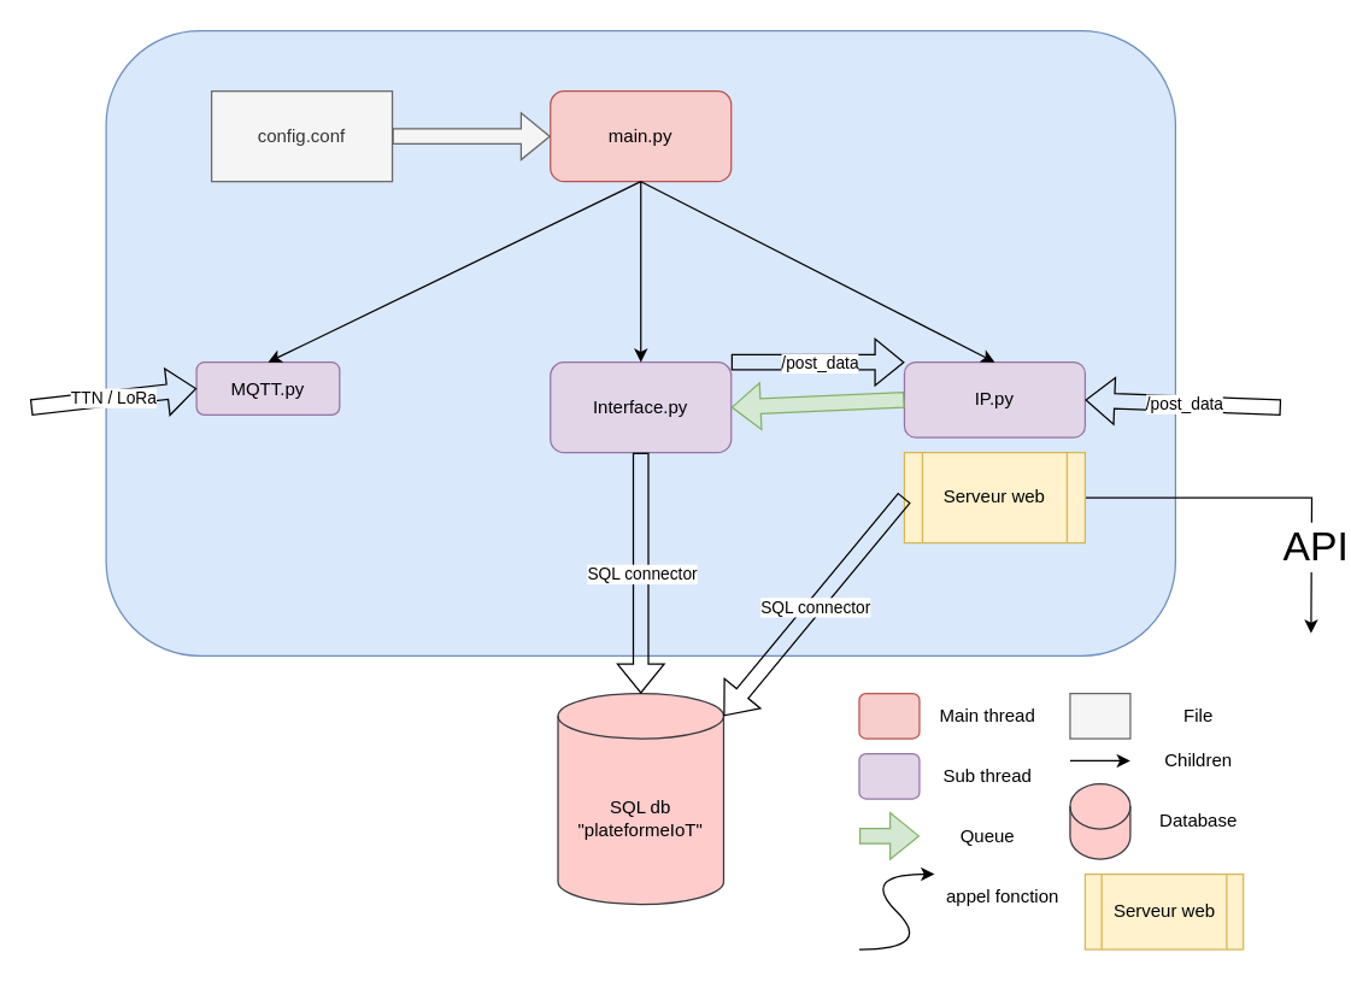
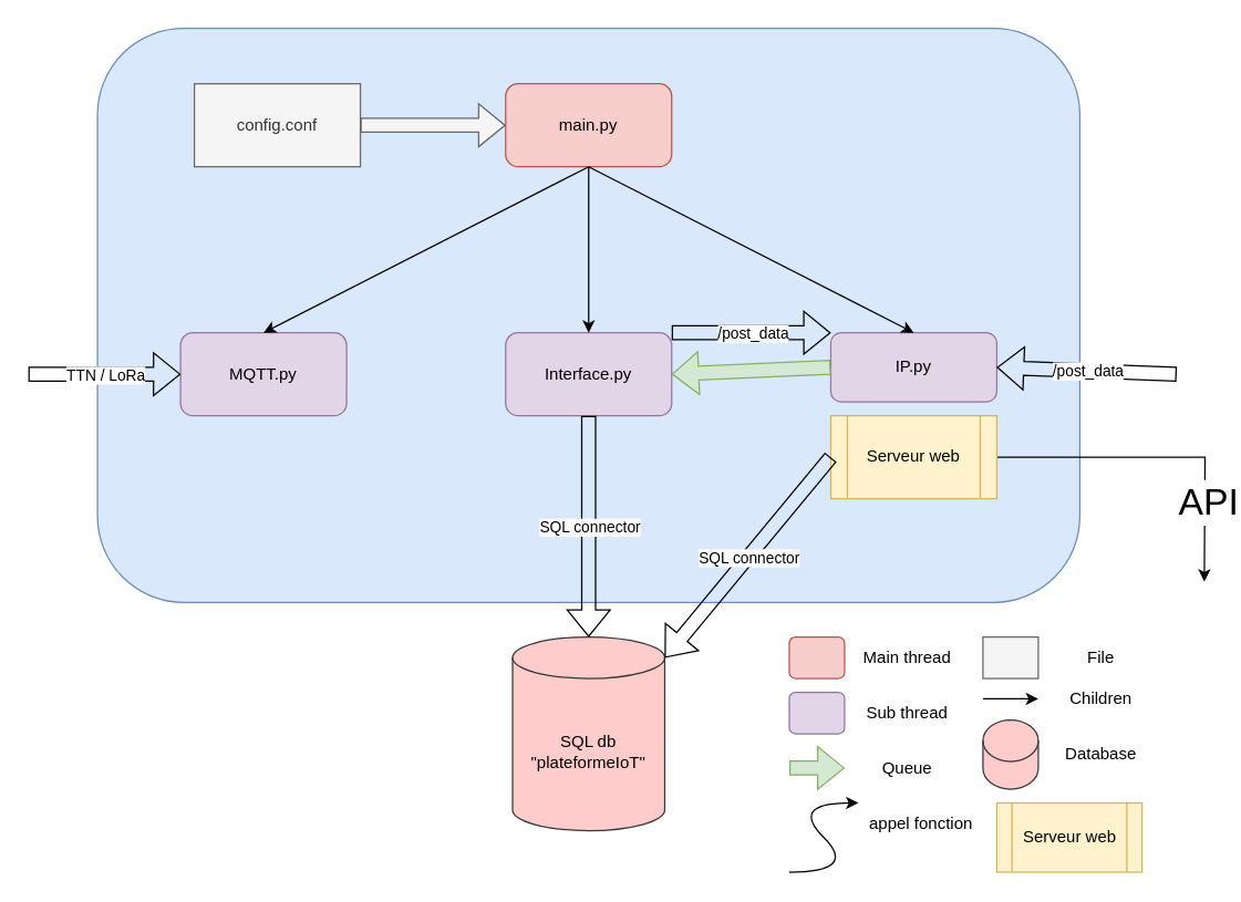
- <mxCell id="4" value="MQTT.py" style="rounded=1;whiteSpace=wrap;html=1;fillColor=#e1d5e7;strokeColor=#9673a6;" vertex="1" parent="1"><mxGeometry x="130" y="240" width="95" height="35" as="geometry" /></mxCell>
+ <mxCell id="4" value="MQTT.py" style="rounded=1;whiteSpace=wrap;html=1;fillColor=#e1d5e7;strokeColor=#9673a6;" vertex="1" parent="1"><mxGeometry x="130" y="240" width="120" height="60" as="geometry" /></mxCell>
